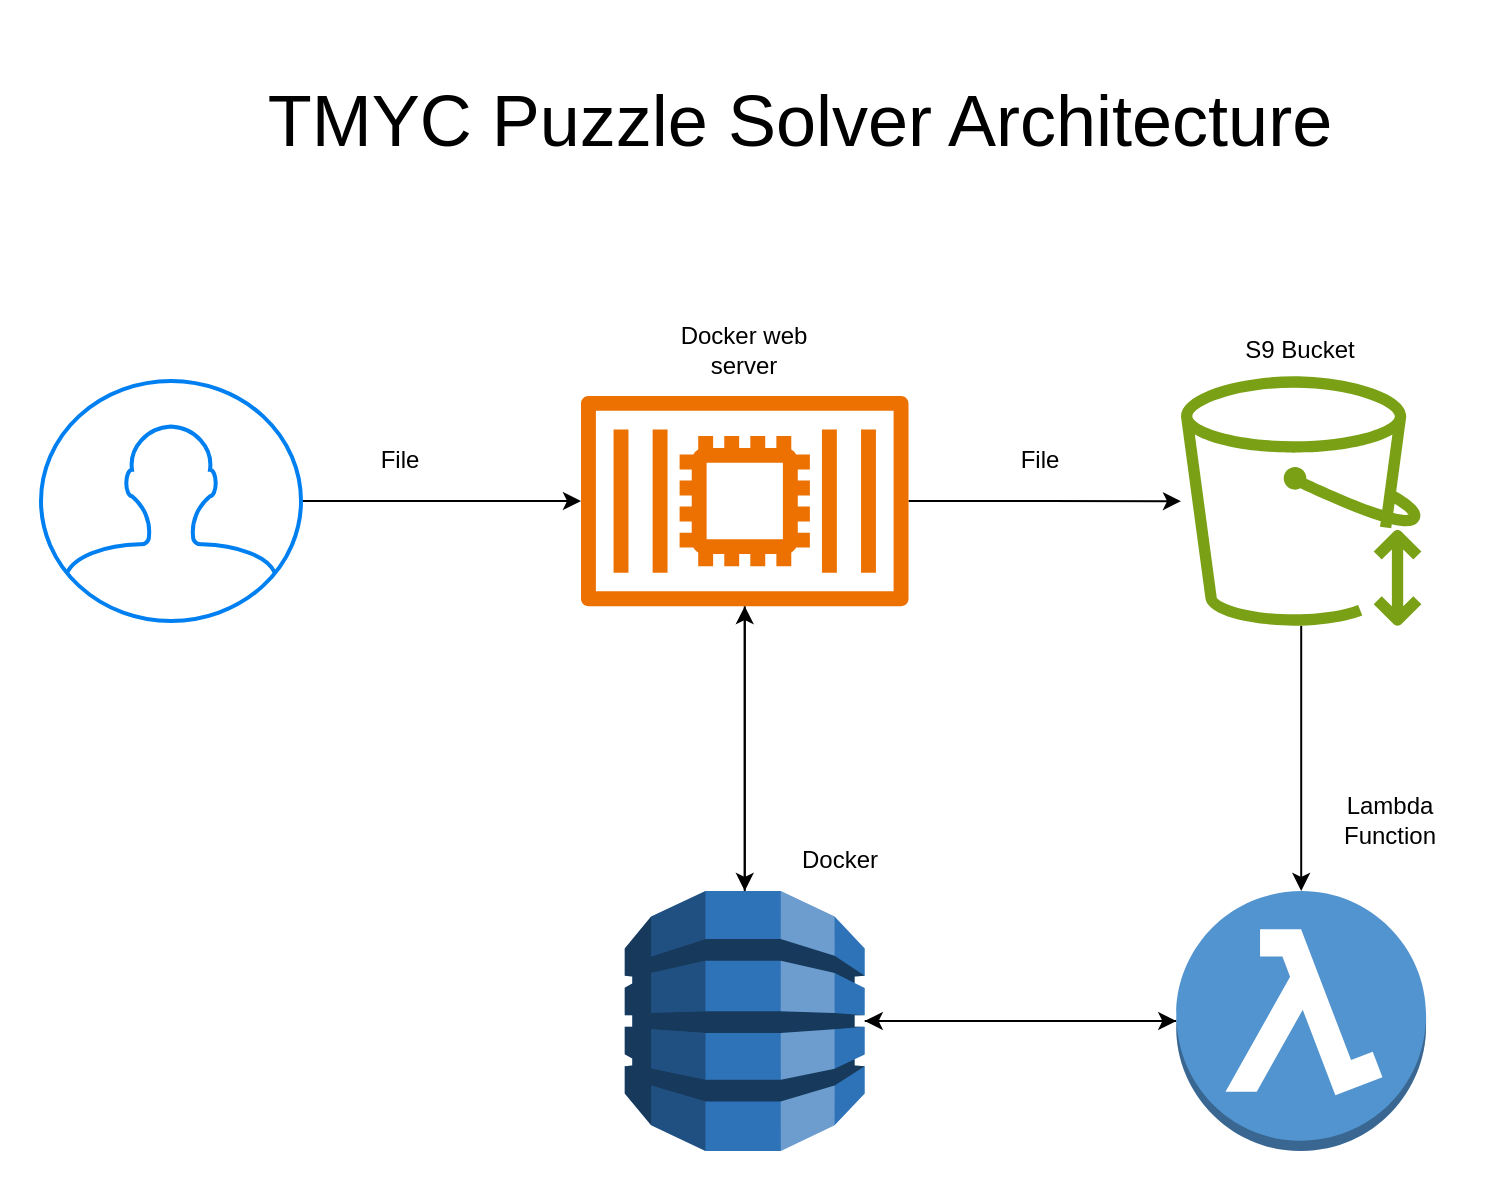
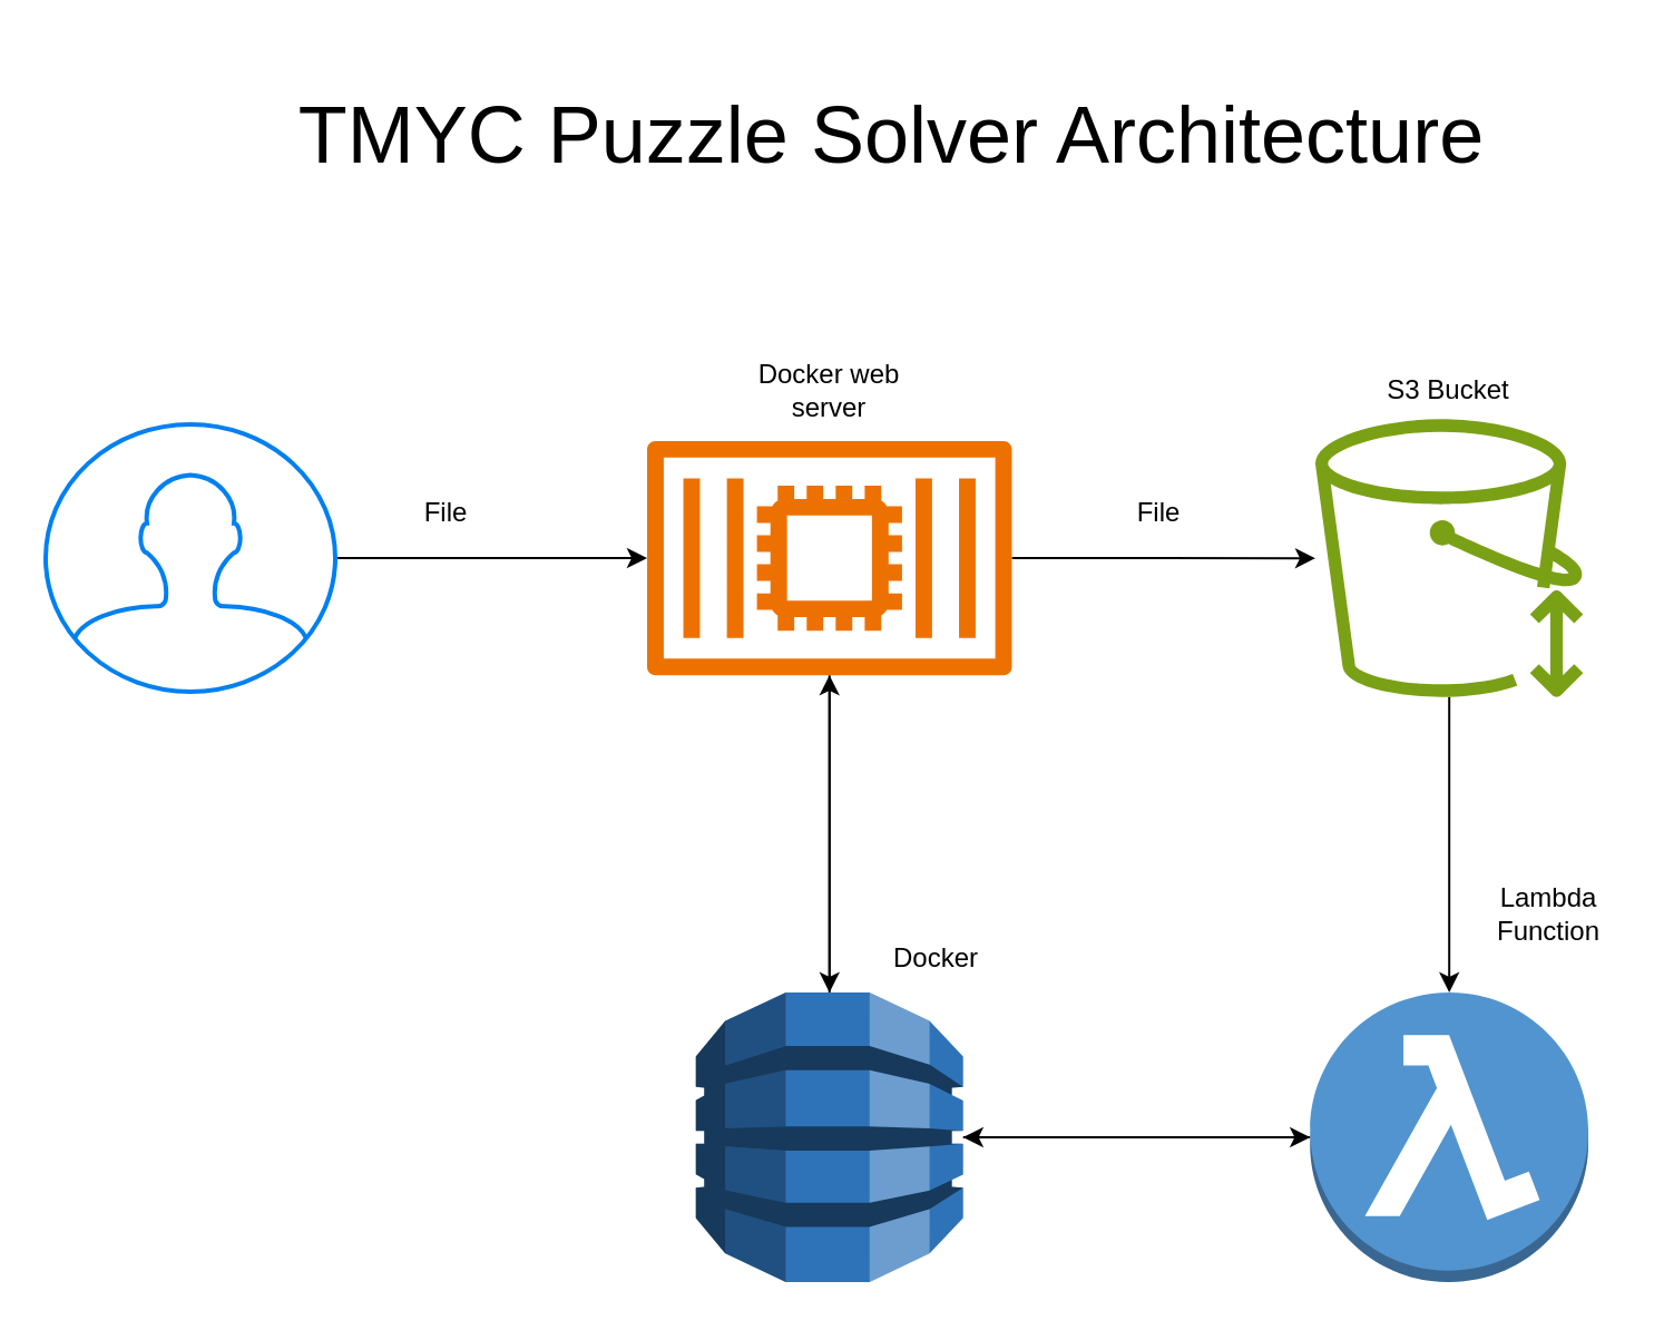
- <mxCell id="16" value="S9 Bucket" style="text;html=1;strokeColor=none;fillColor=none;align=center;verticalAlign=middle;whiteSpace=wrap;rounded=0;" parent="1" vertex="1"><mxGeometry x="620.09" y="160" width="60" height="30" as="geometry" /></mxCell>
+ <mxCell id="16" value="S3 Bucket" style="text;html=1;strokeColor=none;fillColor=none;align=center;verticalAlign=middle;whiteSpace=wrap;rounded=0;" parent="1" vertex="1"><mxGeometry x="620.09" y="160" width="60" height="30" as="geometry" /></mxCell>
